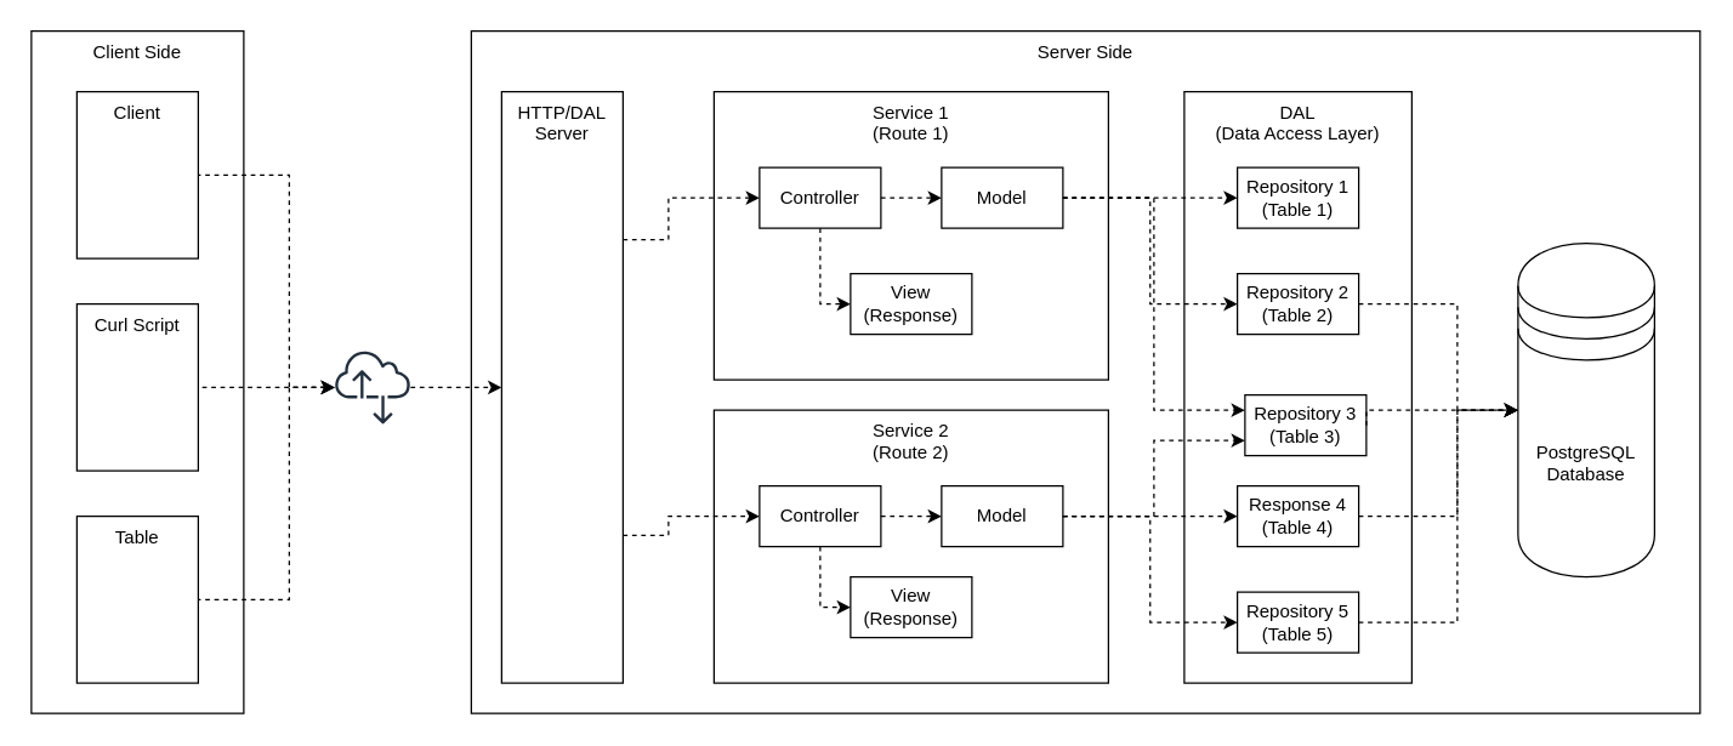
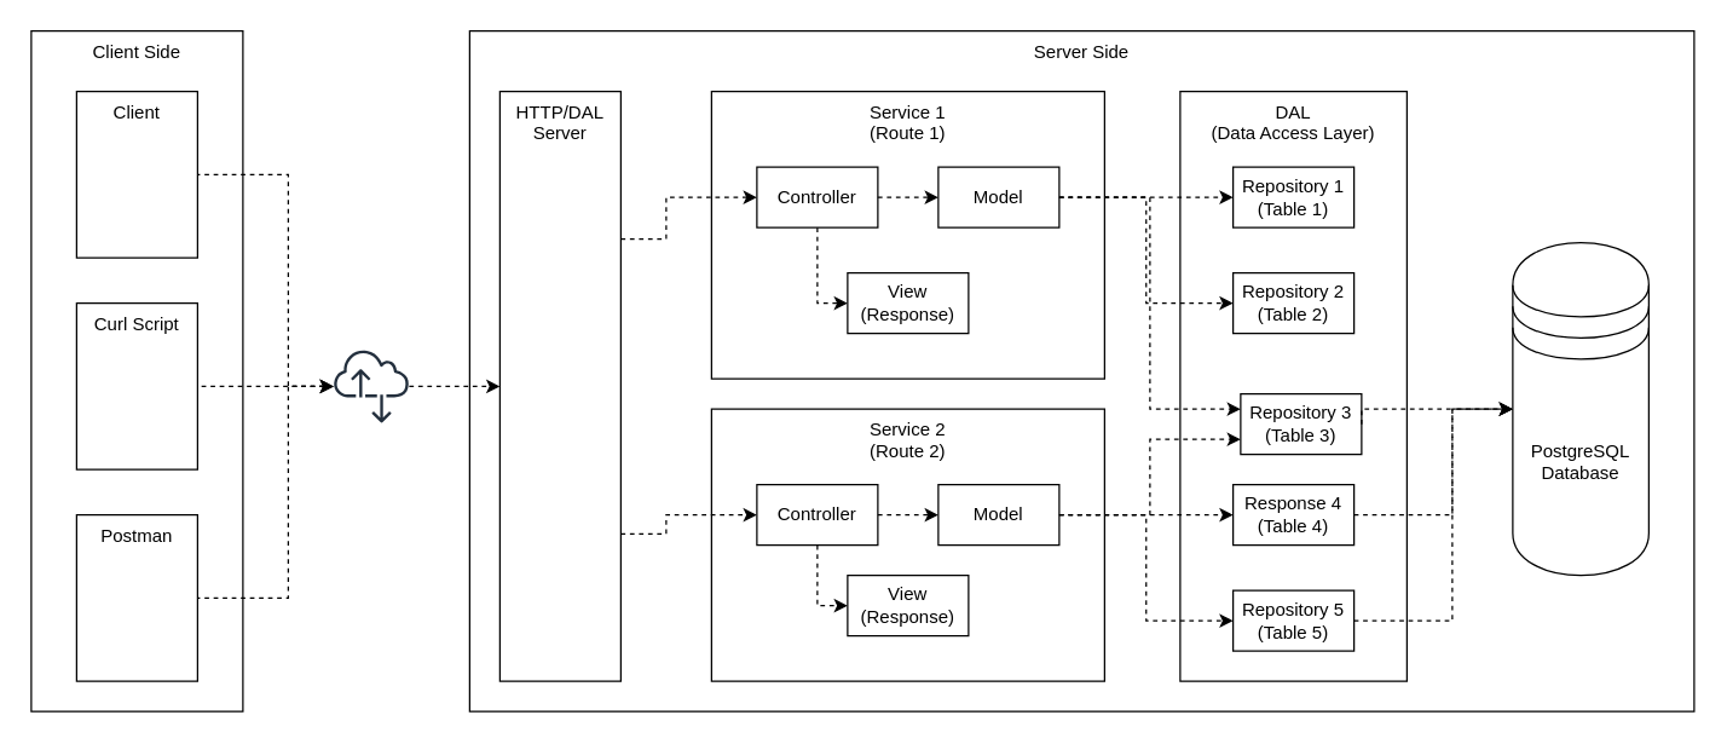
- <mxCell id="18" style="edgeStyle=orthogonalEdgeStyle;rounded=0;orthogonalLoop=1;jettySize=auto;html=1;exitX=1;exitY=0.5;exitDx=0;exitDy=0;entryX=0;entryY=0.5;entryDx=0;entryDy=0;dashed=1;" edge="1" parent="1" source="19" target="20"><mxGeometry relative="1" as="geometry"><Array as="points"><mxPoint x="960" y="200" /><mxPoint x="960" y="270" /></Array></mxGeometry></mxCell>
- <mxCell id="43" value="Table" style="rounded=0;whiteSpace=wrap;html=1;fillColor=none;verticalAlign=top;" vertex="1" parent="1"><mxGeometry x="50" y="340" width="80" height="110" as="geometry" /></mxCell>
+ <mxCell id="43" value="Postman" style="rounded=0;whiteSpace=wrap;html=1;fillColor=none;verticalAlign=top;" vertex="1" parent="1"><mxGeometry x="50" y="340" width="80" height="110" as="geometry" /></mxCell>
